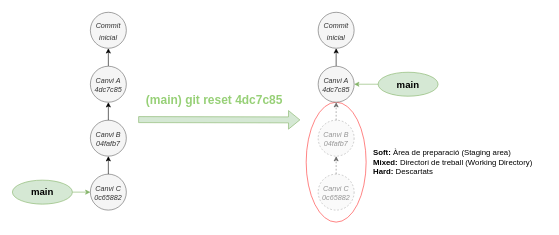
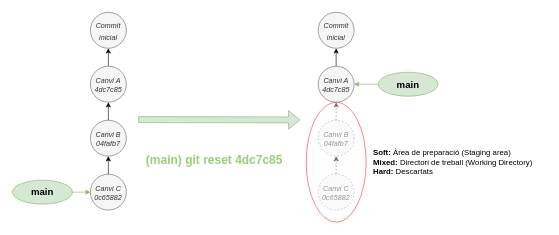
- <mxCell id="13" value="&lt;font size=&quot;1&quot; color=&quot;#97d077&quot;&gt;&lt;b style=&quot;font-size: 20px;&quot;&gt;(&lt;/b&gt;&lt;/font&gt;&lt;b style=&quot;color: rgb(151, 208, 119); font-size: 20px;&quot;&gt;main&lt;/b&gt;&lt;font size=&quot;1&quot; color=&quot;#97d077&quot;&gt;&lt;b style=&quot;font-size: 20px;&quot;&gt;) git reset 4dc7c85&lt;/b&gt;&lt;/font&gt;" style="text;html=1;align=center;verticalAlign=middle;whiteSpace=wrap;rounded=0;" parent="1" vertex="1"><mxGeometry x="220" y="150" width="274" height="30" as="geometry" /></mxCell>
+ <mxCell id="13" value="&lt;font size=&quot;1&quot; color=&quot;#97d077&quot;&gt;&lt;b style=&quot;font-size: 20px;&quot;&gt;(&lt;/b&gt;&lt;/font&gt;&lt;b style=&quot;color: rgb(151, 208, 119); font-size: 20px;&quot;&gt;main&lt;/b&gt;&lt;font size=&quot;1&quot; color=&quot;#97d077&quot;&gt;&lt;b style=&quot;font-size: 20px;&quot;&gt;) git reset 4dc7c85&lt;/b&gt;&lt;/font&gt;" style="text;html=1;align=center;verticalAlign=middle;whiteSpace=wrap;rounded=0;" parent="1" vertex="1"><mxGeometry x="220" y="250" width="274" height="30" as="geometry" /></mxCell>
